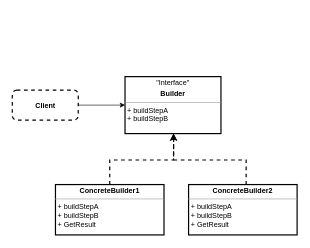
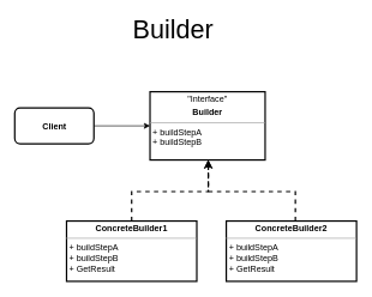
+ <mxCell id="5" value="Builder" style="text;html=1;strokeColor=none;fillColor=none;align=center;verticalAlign=middle;whiteSpace=wrap;rounded=0;fontSize=36;fontStyle=0;spacingTop=0;spacingLeft=0;" parent="1" vertex="1"><mxGeometry x="133" y="20" width="215" height="40" as="geometry" /></mxCell>
- <mxCell id="4" value="&lt;b&gt;Client&lt;/b&gt;" style="html=1;rounded=1;strokeWidth=2;dashed=1;" parent="1" vertex="1"><mxGeometry x="20" y="149.5" width="110" height="50" as="geometry" /></mxCell>
+ <mxCell id="4" value="&lt;b&gt;Client&lt;/b&gt;" style="html=1;rounded=1;strokeWidth=2;" parent="1" vertex="1"><mxGeometry x="20" y="149.5" width="110" height="50" as="geometry" /></mxCell>
